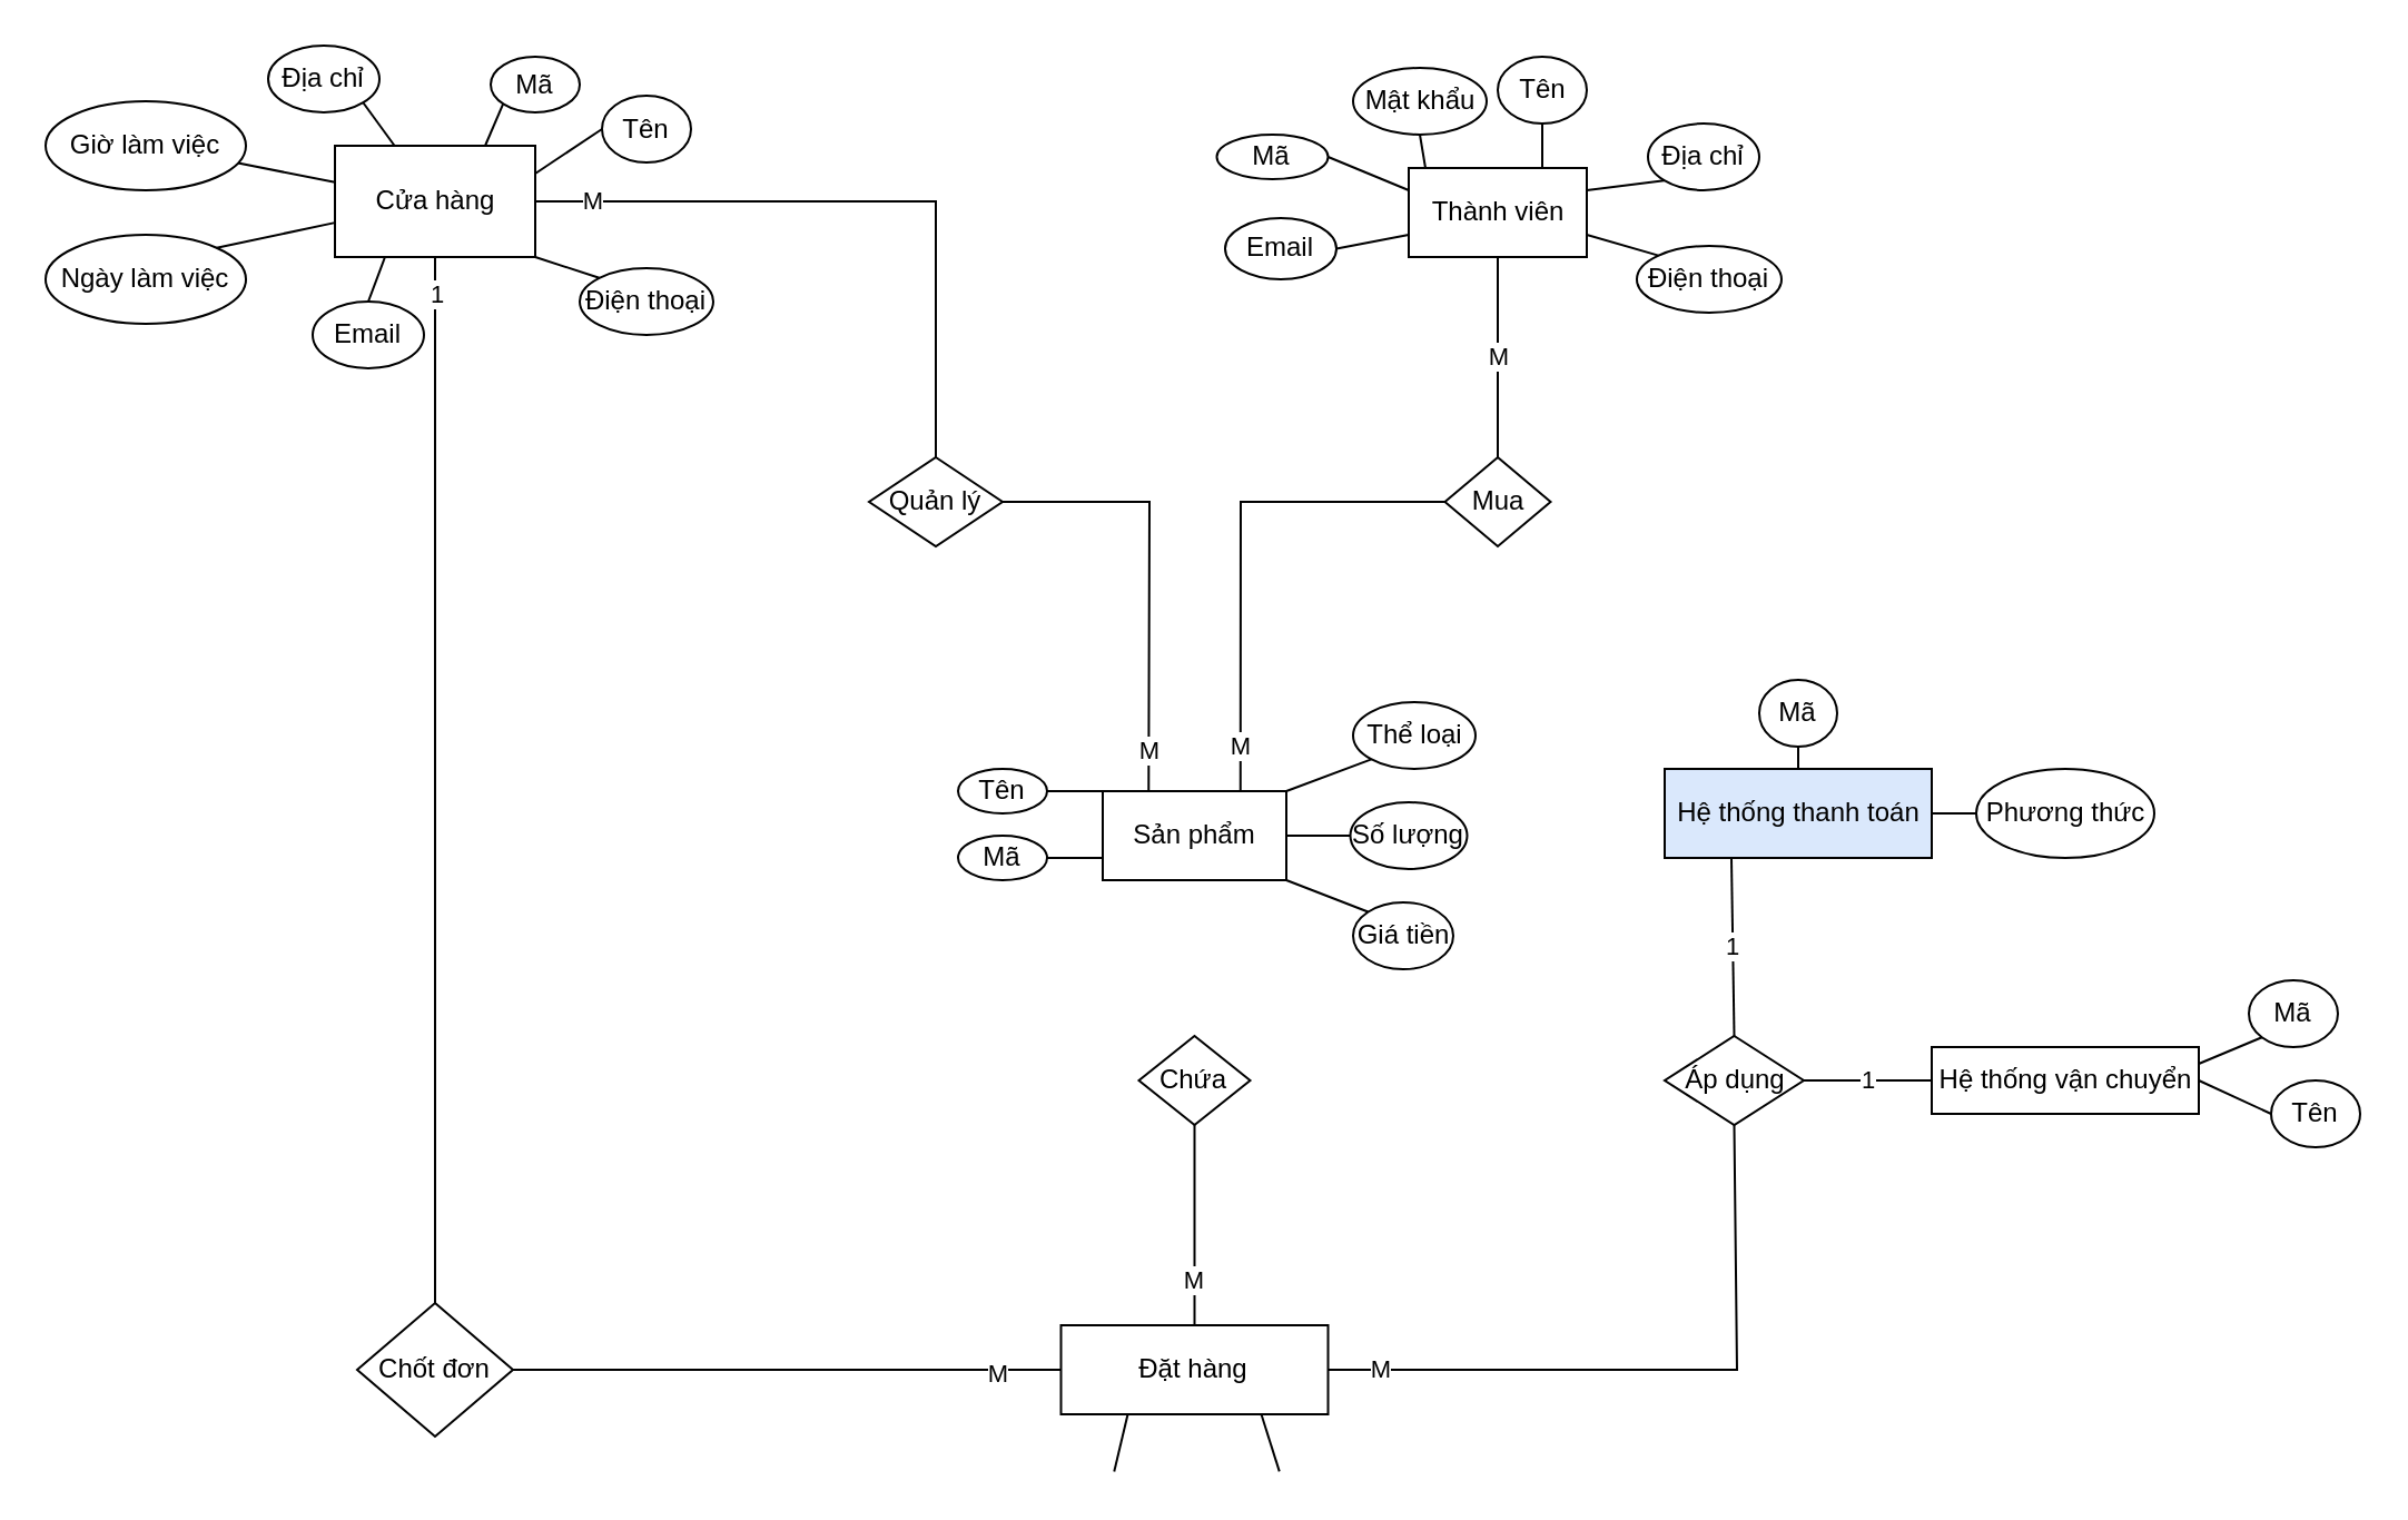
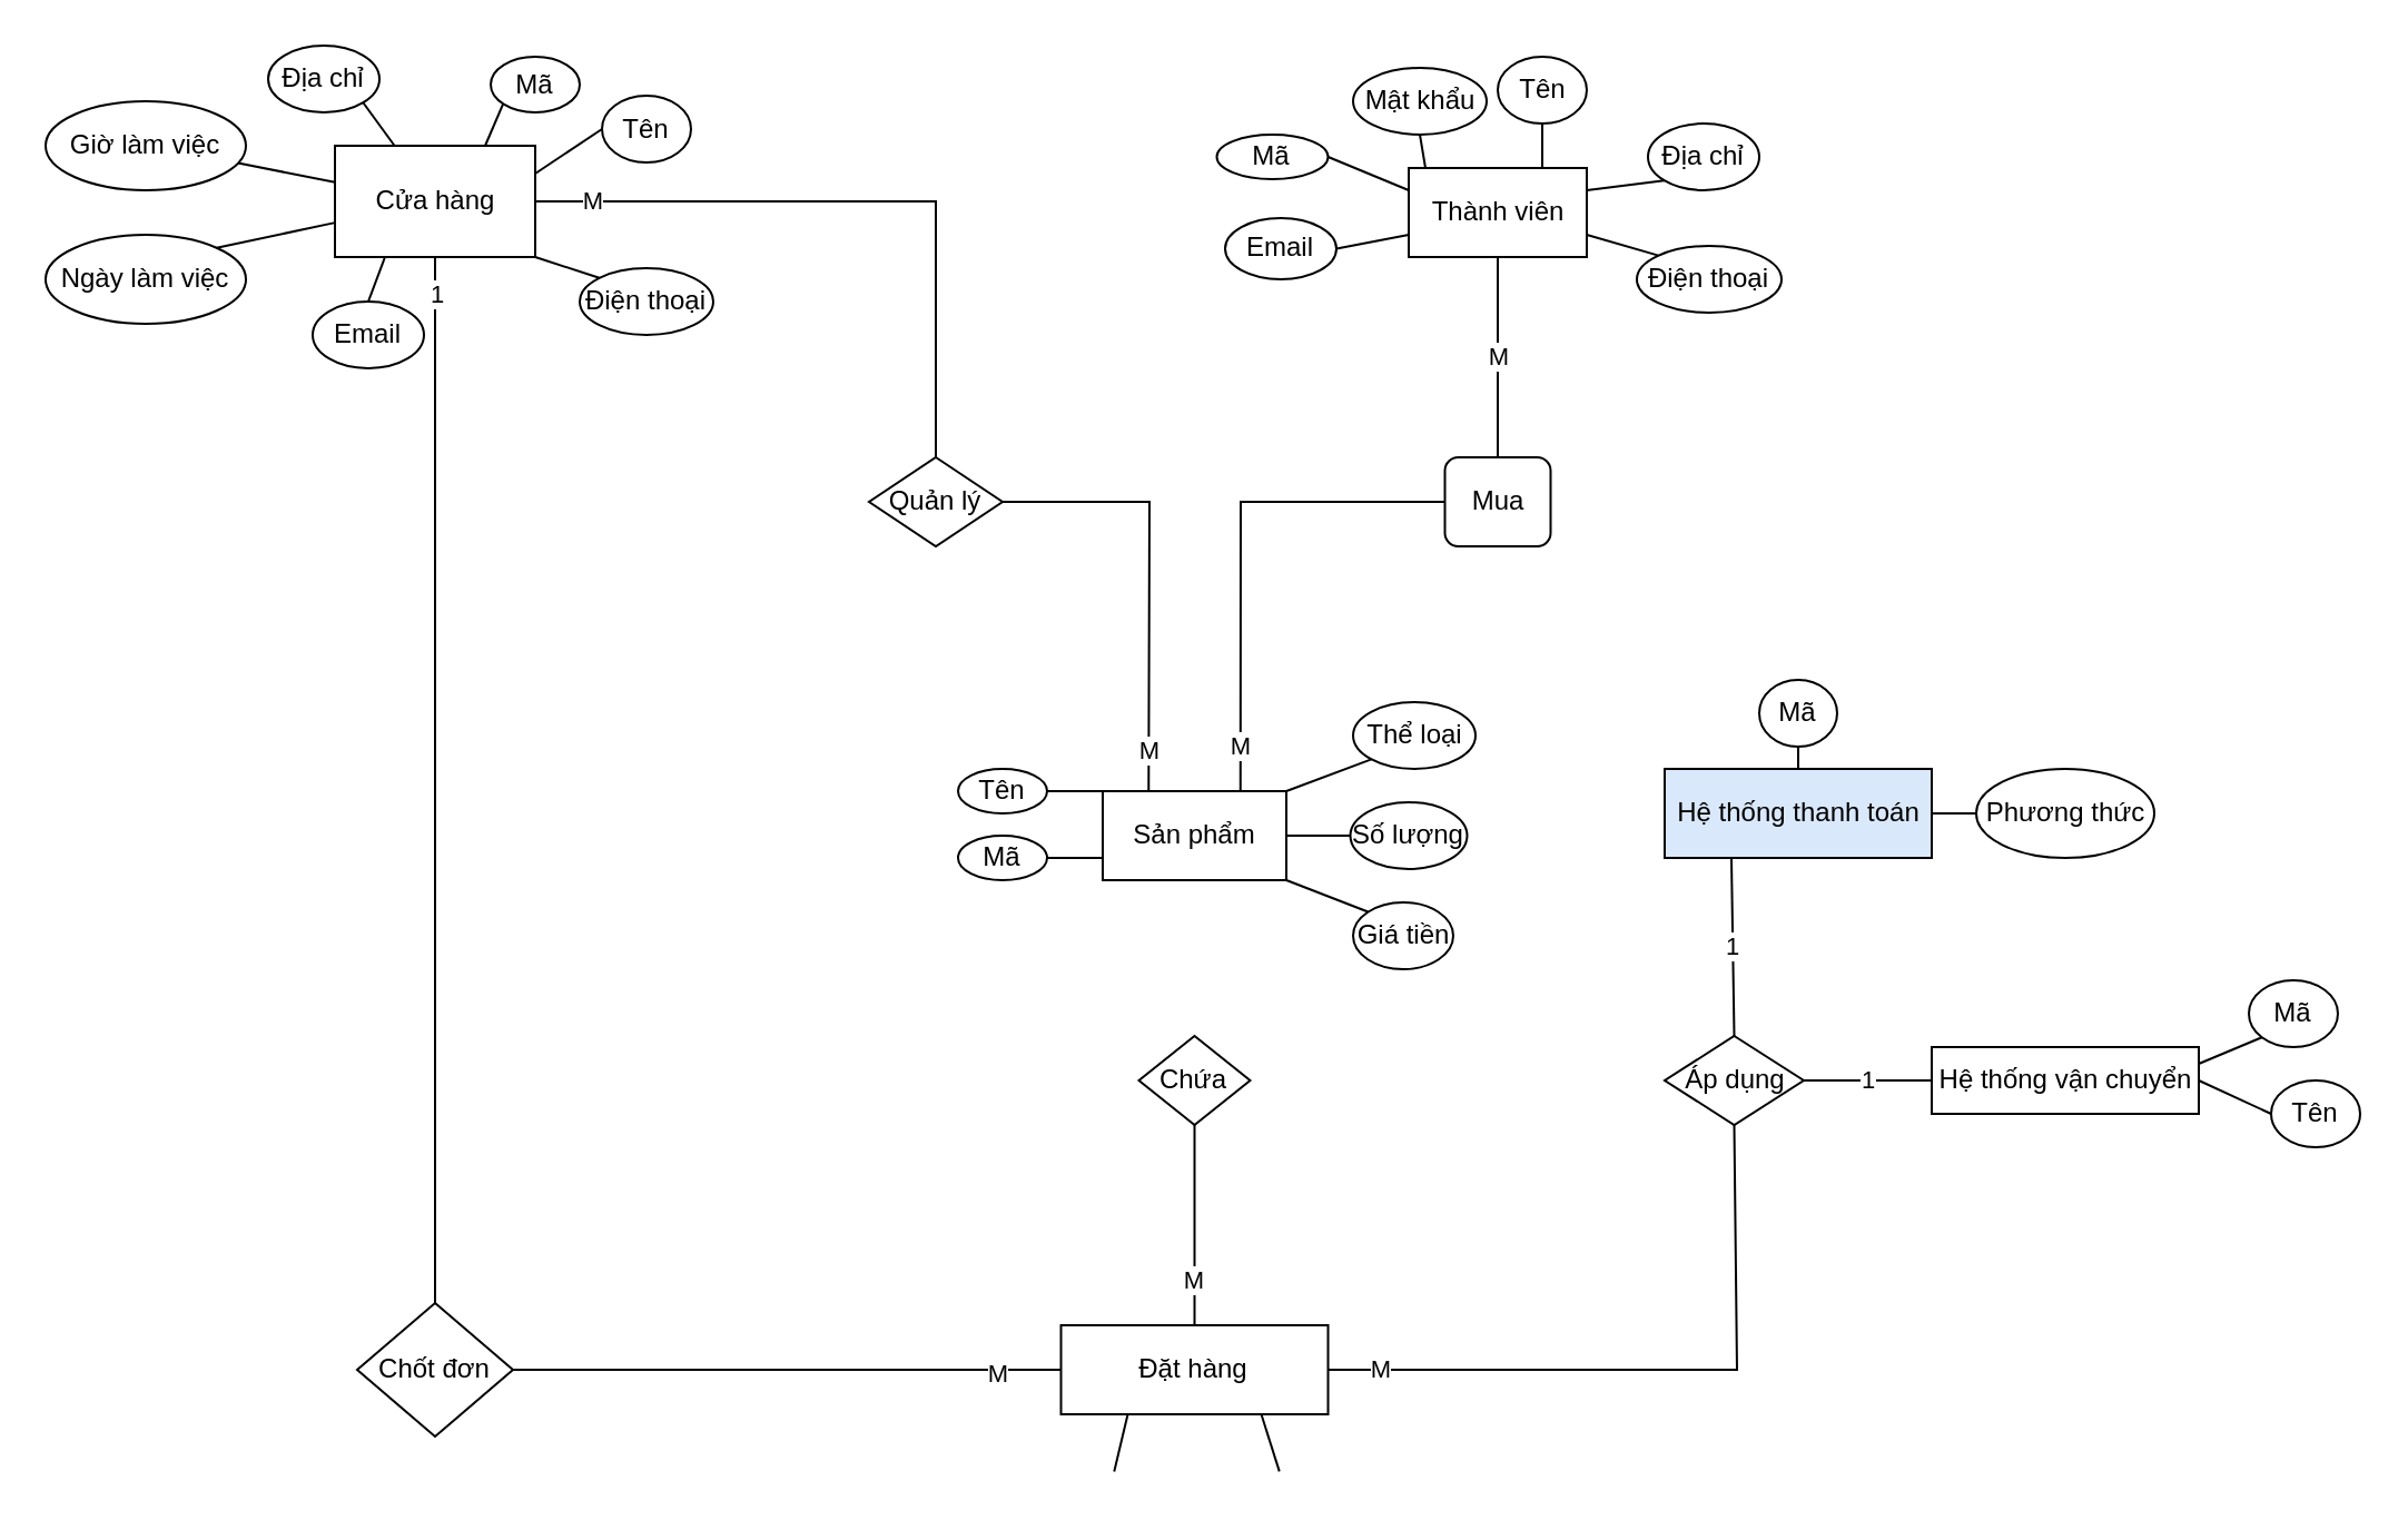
- <mxCell id="30" value="Mua" style="rhombus;whiteSpace=wrap;html=1;rounded=0;" vertex="1" parent="1"><mxGeometry x="648.75" y="205" width="47.5" height="40" as="geometry" /></mxCell>
+ <mxCell id="30" value="Mua" style="whiteSpace=wrap;html=1;rounded=1;" vertex="1" parent="1"><mxGeometry x="648.75" y="205" width="47.5" height="40" as="geometry" /></mxCell>
